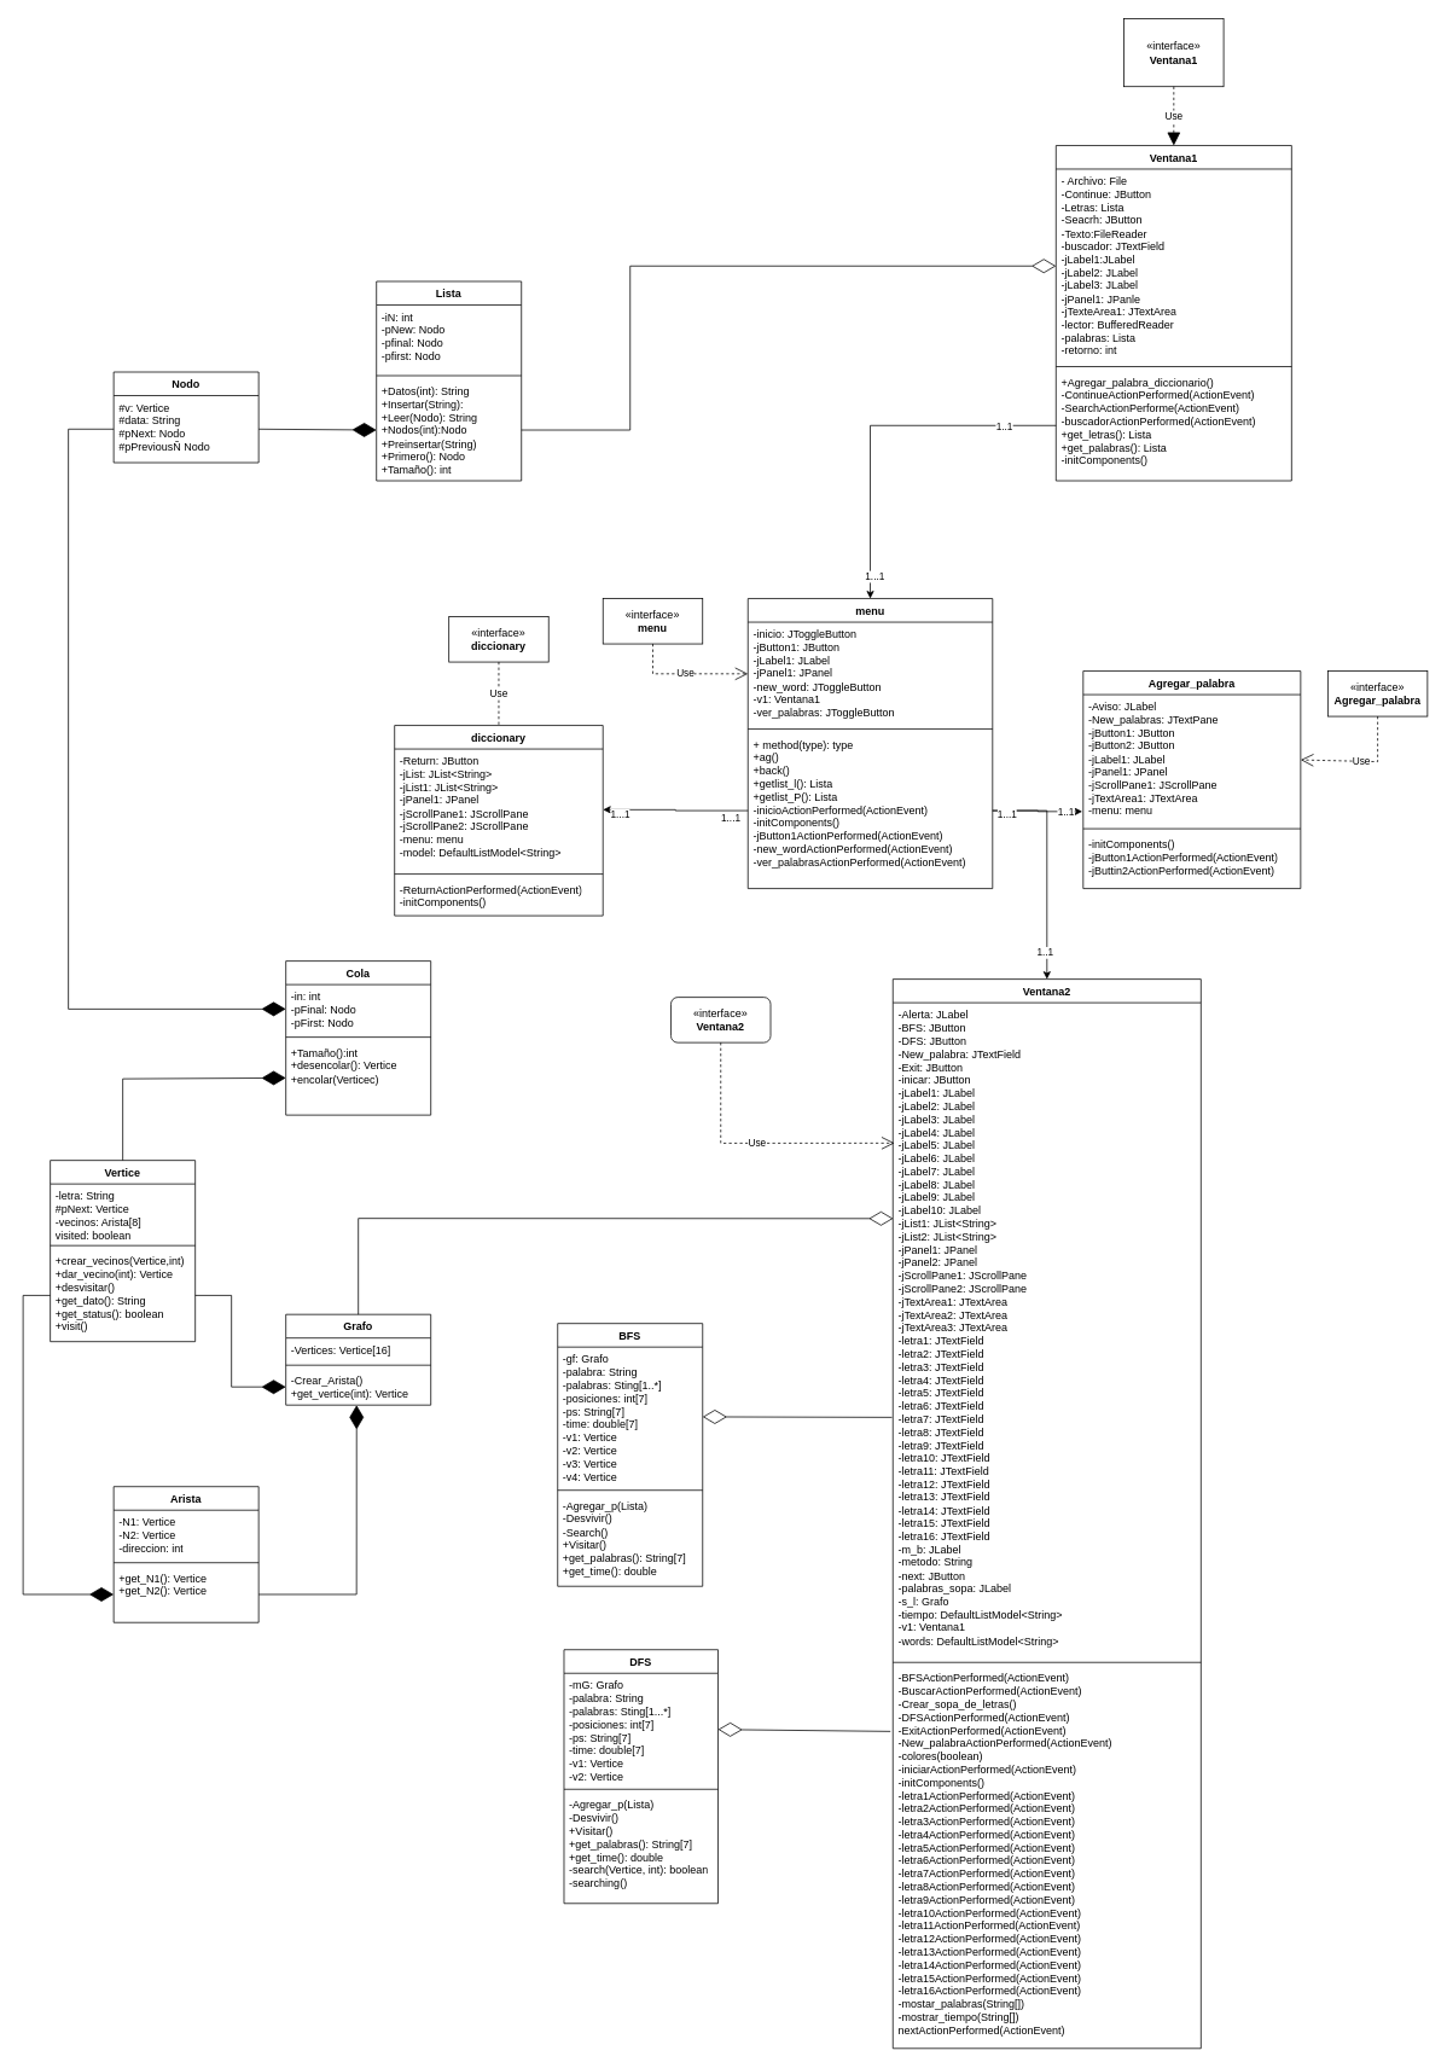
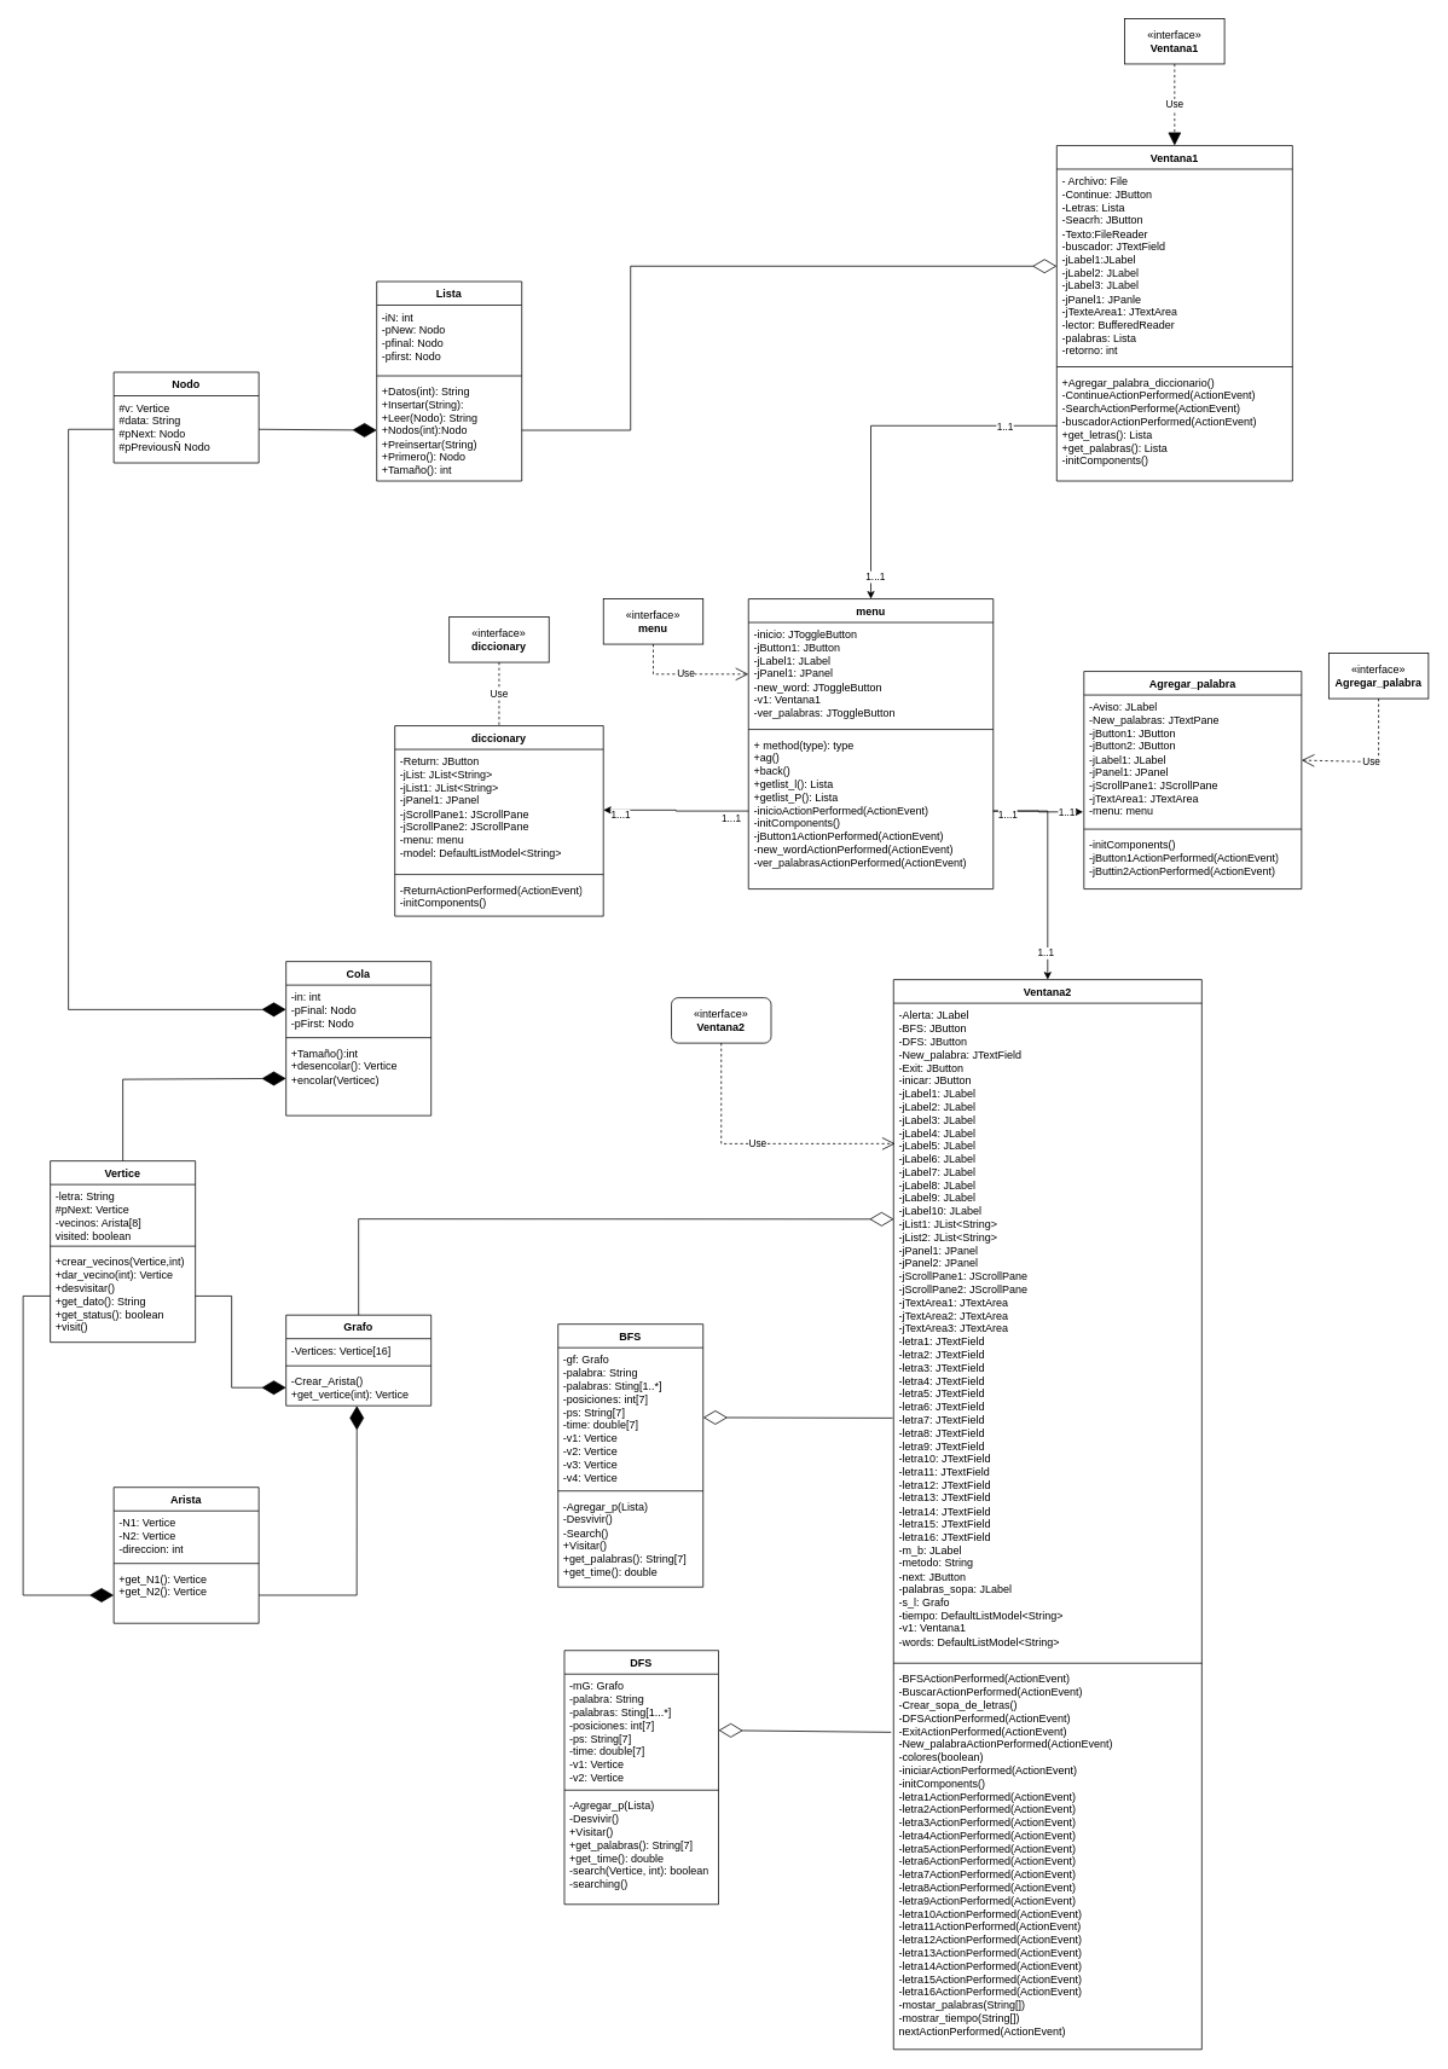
- <mxCell id="56" value="«interface»&lt;br&gt;&lt;b&gt;Ventana1&lt;/b&gt;" style="html=1;whiteSpace=wrap;" parent="1" vertex="1"><mxGeometry x="1235" y="20" width="110" height="75" as="geometry" /></mxCell>
+ <mxCell id="56" value="«interface»&lt;br&gt;&lt;b&gt;Ventana1&lt;/b&gt;" style="html=1;whiteSpace=wrap;" parent="1" vertex="1"><mxGeometry x="1235" y="20" width="110" height="50" as="geometry" /></mxCell>
- <mxCell id="55" value="«interface»&lt;br&gt;&lt;b&gt;Agregar_palabra&lt;/b&gt;" style="html=1;whiteSpace=wrap;" parent="1" vertex="1"><mxGeometry x="1460" y="740" width="110" height="50" as="geometry" /></mxCell>
+ <mxCell id="55" value="«interface»&lt;br&gt;&lt;b&gt;Agregar_palabra&lt;/b&gt;" style="html=1;whiteSpace=wrap;" parent="1" vertex="1"><mxGeometry x="1460" y="720" width="110" height="50" as="geometry" /></mxCell>
